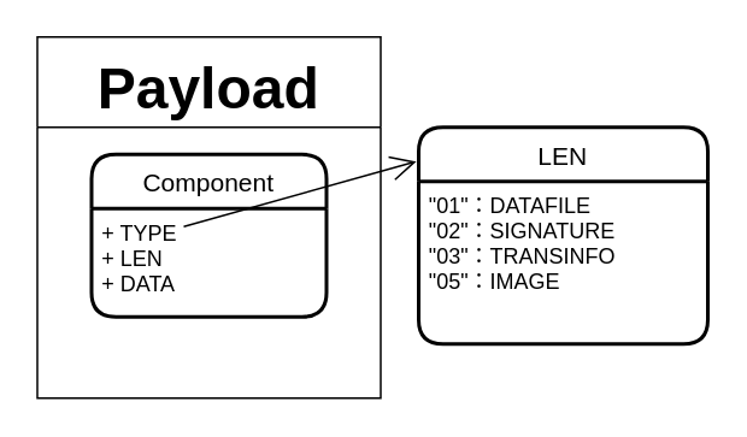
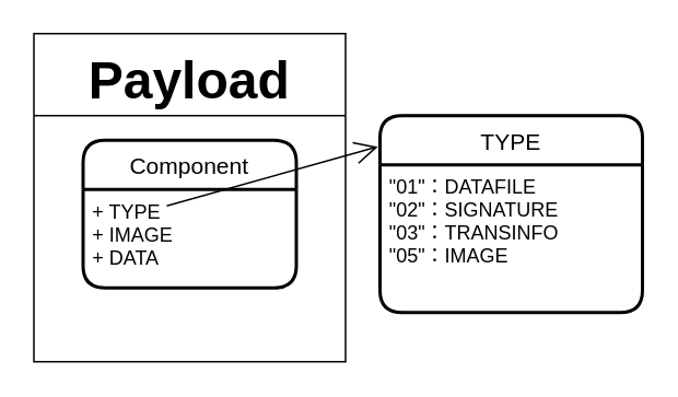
- <mxCell id="5" value="LEN" style="swimlane;childLayout=stackLayout;horizontal=1;startSize=30;horizontalStack=0;rounded=1;fontSize=14;fontStyle=0;strokeWidth=2;resizeParent=0;resizeLast=1;shadow=0;dashed=0;align=center;" vertex="1" parent="2"><mxGeometry x="211" y="50" width="160" height="120" as="geometry" /></mxCell>
+ <mxCell id="5" value="TYPE" style="swimlane;childLayout=stackLayout;horizontal=1;startSize=30;horizontalStack=0;rounded=1;fontSize=14;fontStyle=0;strokeWidth=2;resizeParent=0;resizeLast=1;shadow=0;dashed=0;align=center;" vertex="1" parent="2"><mxGeometry x="211" y="50" width="160" height="120" as="geometry" /></mxCell>
- <mxCell id="4" value="+ TYPE&#10;+ LEN&#10;+ DATA" style="align=left;strokeColor=none;fillColor=none;spacingLeft=4;fontSize=12;verticalAlign=top;resizable=0;rotatable=0;part=1;" vertex="1" parent="3"><mxGeometry y="30" width="130" height="60" as="geometry" /></mxCell>
+ <mxCell id="4" value="+ TYPE&#10;+ IMAGE&#10;+ DATA" style="align=left;strokeColor=none;fillColor=none;spacingLeft=4;fontSize=12;verticalAlign=top;resizable=0;rotatable=0;part=1;" vertex="1" parent="3"><mxGeometry y="30" width="130" height="60" as="geometry" /></mxCell>
